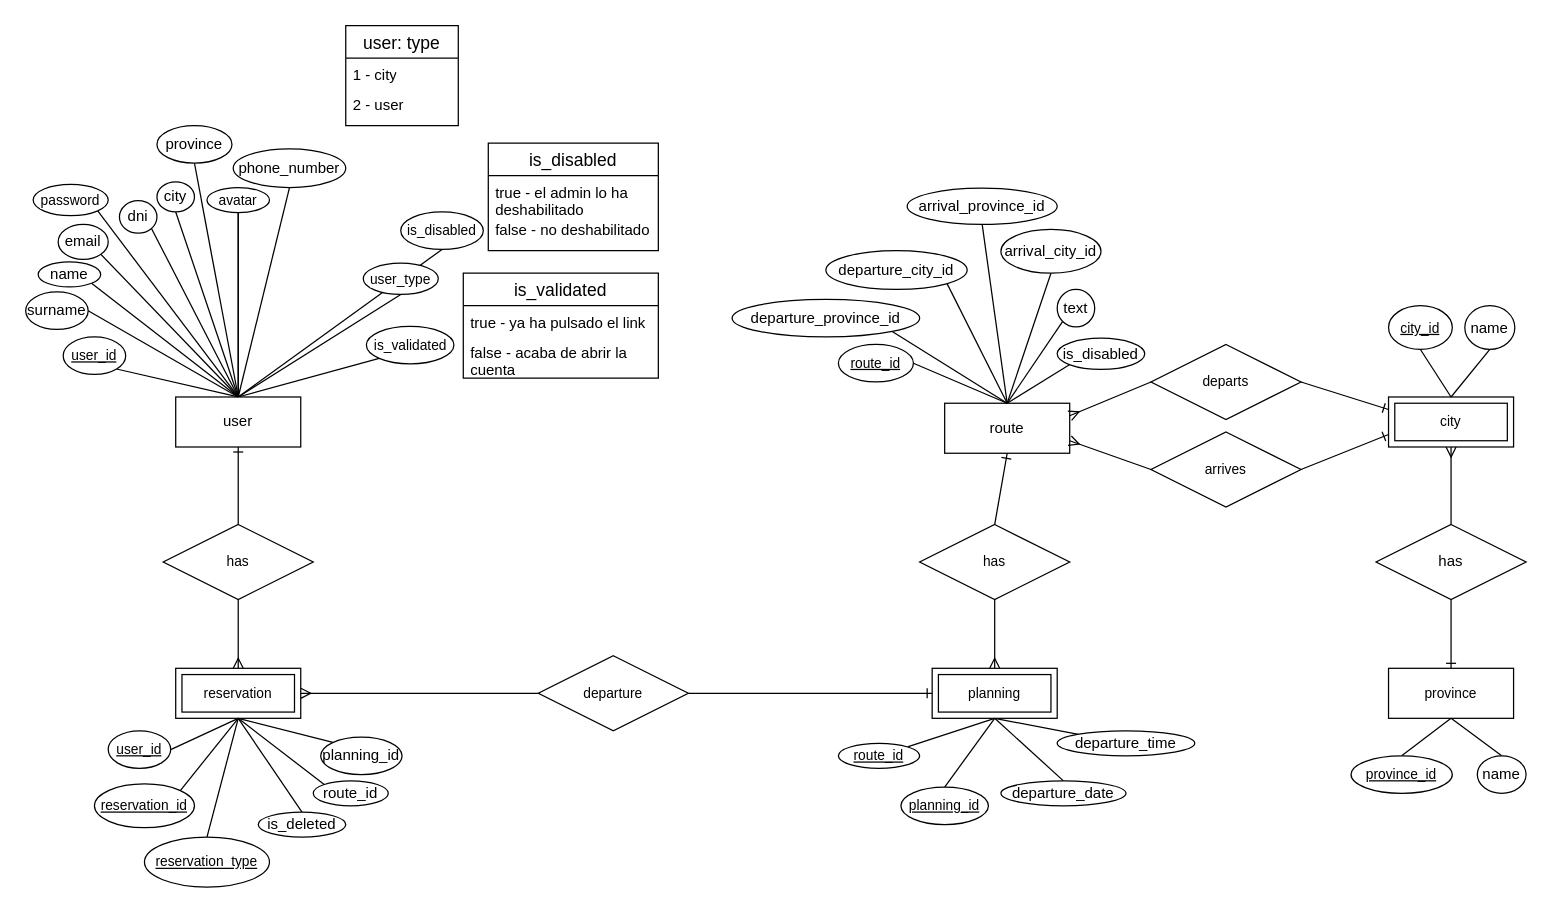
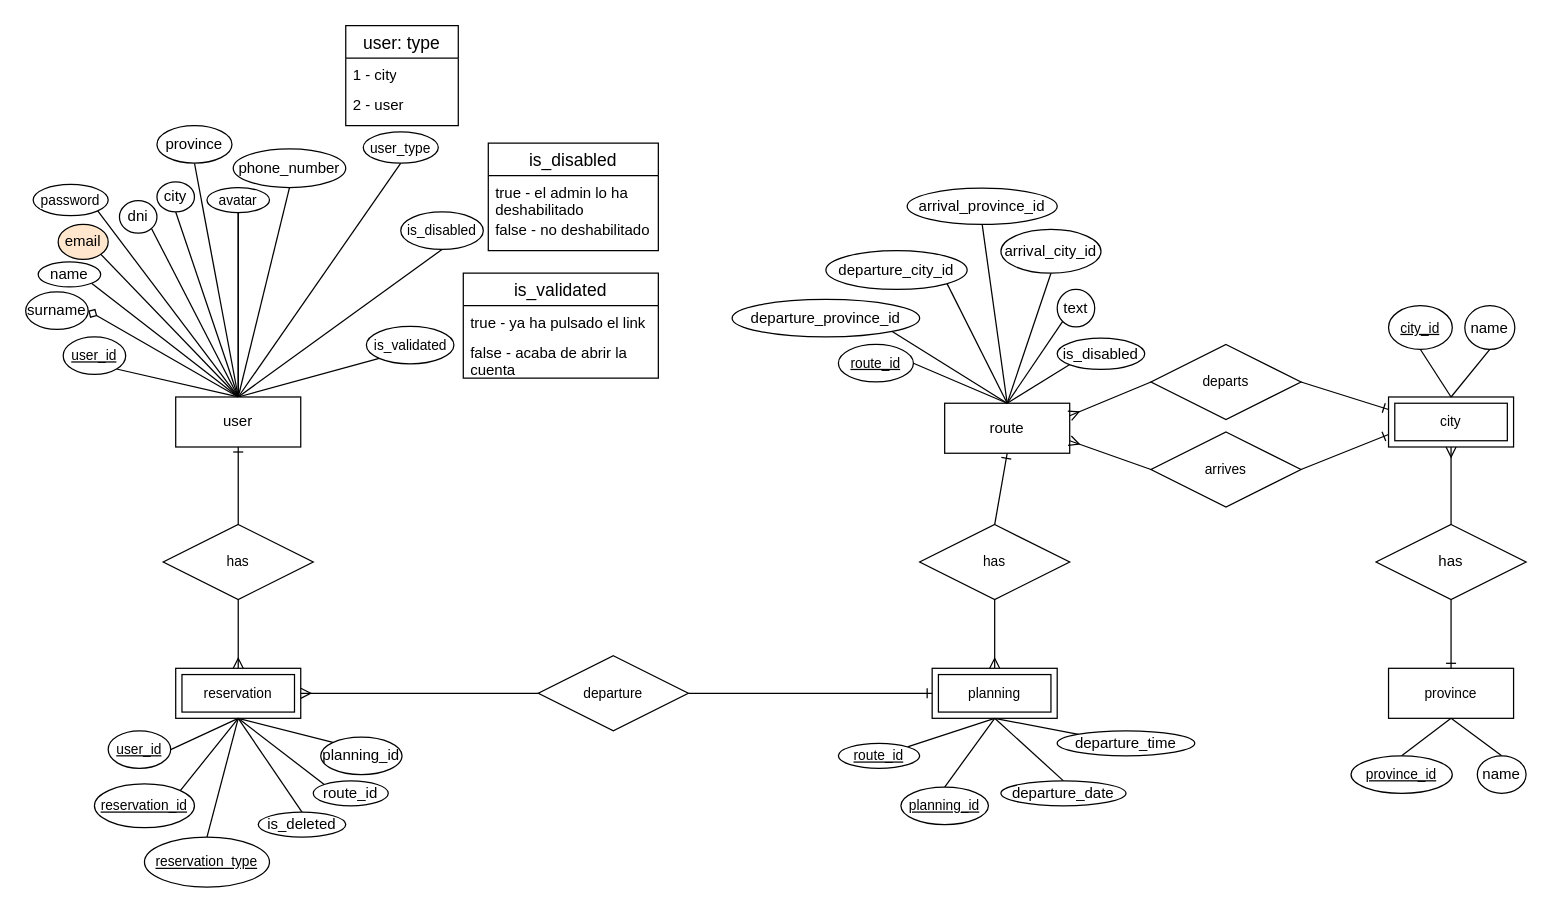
- <mxCell id="14" value="email" style="ellipse;whiteSpace=wrap;html=1;align=center;" parent="1" vertex="1"><mxGeometry x="46" y="179" width="40" height="28" as="geometry" /></mxCell>
+ <mxCell id="14" value="email" style="ellipse;whiteSpace=wrap;html=1;align=center;fillColor=#ffe6cc;" parent="1" vertex="1"><mxGeometry x="46" y="179" width="40" height="28" as="geometry" /></mxCell>
- <mxCell id="15" value="user_type" style="ellipse;whiteSpace=wrap;html=1;align=center;fontFamily=Helvetica;fontSize=11;fontColor=default;labelBackgroundColor=default;" parent="1" vertex="1"><mxGeometry x="290" y="210" width="60" height="25" as="geometry" /></mxCell>
+ <mxCell id="15" value="user_type" style="ellipse;whiteSpace=wrap;html=1;align=center;fontFamily=Helvetica;fontSize=11;fontColor=default;labelBackgroundColor=default;" parent="1" vertex="1"><mxGeometry x="290" y="105" width="60" height="25" as="geometry" /></mxCell>
- <mxCell id="25" style="rounded=0;orthogonalLoop=1;jettySize=auto;html=1;exitX=0.5;exitY=0;exitDx=0;exitDy=0;entryX=1;entryY=0.5;entryDx=0;entryDy=0;endArrow=none;endFill=0;" parent="1" source="11" target="24" edge="1"><mxGeometry relative="1" as="geometry"><mxPoint x="320" y="299" as="sourcePoint" /><mxPoint x="210" y="199" as="targetPoint" /></mxGeometry></mxCell>
+ <mxCell id="25" style="rounded=0;orthogonalLoop=1;jettySize=auto;html=1;exitX=0.5;exitY=0;exitDx=0;exitDy=0;entryX=1;entryY=0.5;entryDx=0;entryDy=0;endArrow=diamond;endFill=0;" parent="1" source="11" target="24" edge="1"><mxGeometry relative="1" as="geometry"><mxPoint x="320" y="299" as="sourcePoint" /><mxPoint x="210" y="199" as="targetPoint" /></mxGeometry></mxCell>
